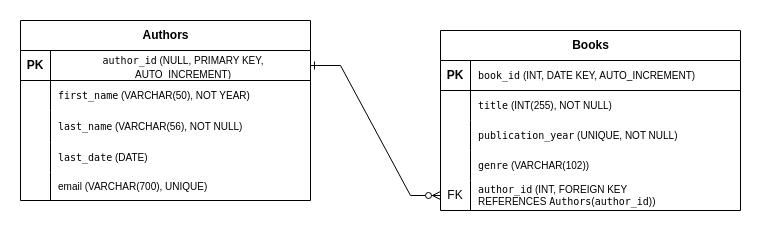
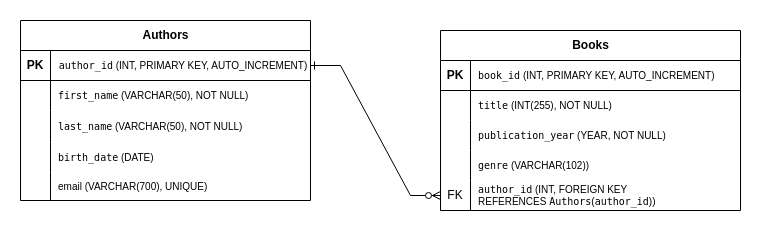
- <mxCell id="5" value="&lt;font style=&quot;font-size: 10px;&quot;&gt;&lt;code data-start=&quot;742&quot; data-end=&quot;753&quot; style=&quot;font-weight: 400;&quot;&gt;author_id&lt;/code&gt;&lt;span style=&quot;font-weight: 400;&quot;&gt;&amp;nbsp;(NULL, PRIMARY KEY, AUTO_INCREMENT)&lt;/span&gt;&lt;/font&gt;" style="shape=partialRectangle;connectable=0;fillColor=none;top=0;left=0;bottom=0;right=0;align=center;spacingLeft=6;fontStyle=1;overflow=hidden;whiteSpace=wrap;html=1;verticalAlign=middle;" vertex="1" parent="3"><mxGeometry x="30" width="260" height="30" as="geometry"><mxRectangle width="260" height="30" as="alternateBounds" /></mxGeometry></mxCell>
+ <mxCell id="5" value="&lt;font style=&quot;font-size: 10px;&quot;&gt;&lt;code data-start=&quot;742&quot; data-end=&quot;753&quot; style=&quot;font-weight: 400;&quot;&gt;author_id&lt;/code&gt;&lt;span style=&quot;font-weight: 400;&quot;&gt;&amp;nbsp;(INT, PRIMARY KEY, AUTO_INCREMENT)&lt;/span&gt;&lt;/font&gt;" style="shape=partialRectangle;connectable=0;fillColor=none;top=0;left=0;bottom=0;right=0;align=center;spacingLeft=6;fontStyle=1;overflow=hidden;whiteSpace=wrap;html=1;verticalAlign=middle;" vertex="1" parent="3"><mxGeometry x="30" width="260" height="30" as="geometry"><mxRectangle width="260" height="30" as="alternateBounds" /></mxGeometry></mxCell>
- <mxCell id="21" value="&lt;font style=&quot;font-size: 10px;&quot;&gt;&lt;code style=&quot;font-weight: 400;&quot; data-end=&quot;993&quot; data-start=&quot;984&quot;&gt;book_id&lt;/code&gt;&lt;span style=&quot;font-weight: 400;&quot;&gt;&amp;nbsp;(INT, DATE KEY, AUTO_INCREMENT)&lt;/span&gt;&lt;/font&gt;" style="shape=partialRectangle;connectable=0;fillColor=none;top=0;left=0;bottom=0;right=0;align=left;spacingLeft=6;fontStyle=1;overflow=hidden;whiteSpace=wrap;html=1;" vertex="1" parent="19"><mxGeometry x="30" width="270" height="30" as="geometry"><mxRectangle width="270" height="30" as="alternateBounds" /></mxGeometry></mxCell>
+ <mxCell id="21" value="&lt;font style=&quot;font-size: 10px;&quot;&gt;&lt;code style=&quot;font-weight: 400;&quot; data-end=&quot;993&quot; data-start=&quot;984&quot;&gt;book_id&lt;/code&gt;&lt;span style=&quot;font-weight: 400;&quot;&gt;&amp;nbsp;(INT, PRIMARY KEY, AUTO_INCREMENT)&lt;/span&gt;&lt;/font&gt;" style="shape=partialRectangle;connectable=0;fillColor=none;top=0;left=0;bottom=0;right=0;align=left;spacingLeft=6;fontStyle=1;overflow=hidden;whiteSpace=wrap;html=1;" vertex="1" parent="19"><mxGeometry x="30" width="270" height="30" as="geometry"><mxRectangle width="270" height="30" as="alternateBounds" /></mxGeometry></mxCell>
- <mxCell id="8" value="&lt;font&gt;&lt;code data-end=&quot;806&quot; data-start=&quot;794&quot;&gt;first_name&lt;/code&gt;&amp;nbsp;(VARCHAR(50), NOT YEAR)&lt;/font&gt;" style="shape=partialRectangle;connectable=0;fillColor=none;top=0;left=0;bottom=0;right=0;align=left;spacingLeft=6;overflow=hidden;whiteSpace=wrap;html=1;fontSize=10;" vertex="1" parent="6"><mxGeometry x="30" width="260" height="30" as="geometry"><mxRectangle width="260" height="30" as="alternateBounds" /></mxGeometry></mxCell>
+ <mxCell id="8" value="&lt;font&gt;&lt;code data-end=&quot;806&quot; data-start=&quot;794&quot;&gt;first_name&lt;/code&gt;&amp;nbsp;(VARCHAR(50), NOT NULL)&lt;/font&gt;" style="shape=partialRectangle;connectable=0;fillColor=none;top=0;left=0;bottom=0;right=0;align=left;spacingLeft=6;overflow=hidden;whiteSpace=wrap;html=1;fontSize=10;" vertex="1" parent="6"><mxGeometry x="30" width="260" height="30" as="geometry"><mxRectangle width="260" height="30" as="alternateBounds" /></mxGeometry></mxCell>
- <mxCell id="11" value="&lt;code style=&quot;font-style: normal; font-variant-caps: normal; font-weight: 400; letter-spacing: normal; orphans: auto; text-align: start; text-indent: 0px; text-transform: none; white-space: normal; widows: auto; word-spacing: 0px; -webkit-text-stroke-width: 0px; text-decoration: none; caret-color: rgb(0, 0, 0); color: rgb(0, 0, 0);&quot; data-end=&quot;847&quot; data-start=&quot;836&quot;&gt;last_name&lt;/code&gt;&lt;span style=&quot;font-style: normal; font-variant-caps: normal; font-weight: 400; letter-spacing: normal; text-align: start; text-indent: 0px; text-transform: none; white-space: normal; word-spacing: 0px; -webkit-text-stroke-width: 0px; text-decoration: none; caret-color: rgb(0, 0, 0); color: rgb(0, 0, 0); float: none; display: inline !important;&quot;&gt;&lt;span class=&quot;Apple-converted-space&quot;&gt;&amp;nbsp;&lt;/span&gt;(VARCHAR(56), NOT NULL)&lt;/span&gt;" style="shape=partialRectangle;connectable=0;fillColor=none;top=0;left=0;bottom=0;right=0;align=left;spacingLeft=6;overflow=hidden;whiteSpace=wrap;html=1;fontSize=10;" vertex="1" parent="9"><mxGeometry x="30" width="260" height="32" as="geometry"><mxRectangle width="260" height="32" as="alternateBounds" /></mxGeometry></mxCell>
+ <mxCell id="11" value="&lt;code style=&quot;font-style: normal; font-variant-caps: normal; font-weight: 400; letter-spacing: normal; orphans: auto; text-align: start; text-indent: 0px; text-transform: none; white-space: normal; widows: auto; word-spacing: 0px; -webkit-text-stroke-width: 0px; text-decoration: none; caret-color: rgb(0, 0, 0); color: rgb(0, 0, 0);&quot; data-end=&quot;847&quot; data-start=&quot;836&quot;&gt;last_name&lt;/code&gt;&lt;span style=&quot;font-style: normal; font-variant-caps: normal; font-weight: 400; letter-spacing: normal; text-align: start; text-indent: 0px; text-transform: none; white-space: normal; word-spacing: 0px; -webkit-text-stroke-width: 0px; text-decoration: none; caret-color: rgb(0, 0, 0); color: rgb(0, 0, 0); float: none; display: inline !important;&quot;&gt;&lt;span class=&quot;Apple-converted-space&quot;&gt;&amp;nbsp;&lt;/span&gt;(VARCHAR(50), NOT NULL)&lt;/span&gt;" style="shape=partialRectangle;connectable=0;fillColor=none;top=0;left=0;bottom=0;right=0;align=left;spacingLeft=6;overflow=hidden;whiteSpace=wrap;html=1;fontSize=10;" vertex="1" parent="9"><mxGeometry x="30" width="260" height="32" as="geometry"><mxRectangle width="260" height="32" as="alternateBounds" /></mxGeometry></mxCell>
- <mxCell id="27" value="&lt;font&gt;&lt;code data-end=&quot;1090&quot; data-start=&quot;1072&quot;&gt;publication_year&lt;/code&gt;&amp;nbsp;(UNIQUE, NOT NULL)&lt;/font&gt;" style="shape=partialRectangle;connectable=0;fillColor=none;top=0;left=0;bottom=0;right=0;align=left;spacingLeft=6;overflow=hidden;whiteSpace=wrap;html=1;fontSize=10;" vertex="1" parent="25"><mxGeometry x="30" width="270" height="30" as="geometry"><mxRectangle width="270" height="30" as="alternateBounds" /></mxGeometry></mxCell>
+ <mxCell id="27" value="&lt;font&gt;&lt;code data-end=&quot;1090&quot; data-start=&quot;1072&quot;&gt;publication_year&lt;/code&gt;&amp;nbsp;(YEAR, NOT NULL)&lt;/font&gt;" style="shape=partialRectangle;connectable=0;fillColor=none;top=0;left=0;bottom=0;right=0;align=left;spacingLeft=6;overflow=hidden;whiteSpace=wrap;html=1;fontSize=10;" vertex="1" parent="25"><mxGeometry x="30" width="270" height="30" as="geometry"><mxRectangle width="270" height="30" as="alternateBounds" /></mxGeometry></mxCell>
- <mxCell id="14" value="&lt;font&gt;&lt;code data-end=&quot;889&quot; data-start=&quot;877&quot;&gt;last_date&lt;/code&gt;&amp;nbsp;(DATE)&lt;/font&gt;" style="shape=partialRectangle;connectable=1;fillColor=none;top=0;left=0;bottom=0;right=0;align=left;spacingLeft=6;overflow=hidden;whiteSpace=wrap;html=1;movable=1;resizable=1;rotatable=1;deletable=1;editable=1;locked=0;fontSize=10;" vertex="1" parent="12"><mxGeometry x="30" width="260" height="30" as="geometry"><mxRectangle width="260" height="30" as="alternateBounds" /></mxGeometry></mxCell>
+ <mxCell id="14" value="&lt;font&gt;&lt;code data-end=&quot;889&quot; data-start=&quot;877&quot;&gt;birth_date&lt;/code&gt;&amp;nbsp;(DATE)&lt;/font&gt;" style="shape=partialRectangle;connectable=1;fillColor=none;top=0;left=0;bottom=0;right=0;align=left;spacingLeft=6;overflow=hidden;whiteSpace=wrap;html=1;movable=1;resizable=1;rotatable=1;deletable=1;editable=1;locked=0;fontSize=10;" vertex="1" parent="12"><mxGeometry x="30" width="260" height="30" as="geometry"><mxRectangle width="260" height="30" as="alternateBounds" /></mxGeometry></mxCell>
